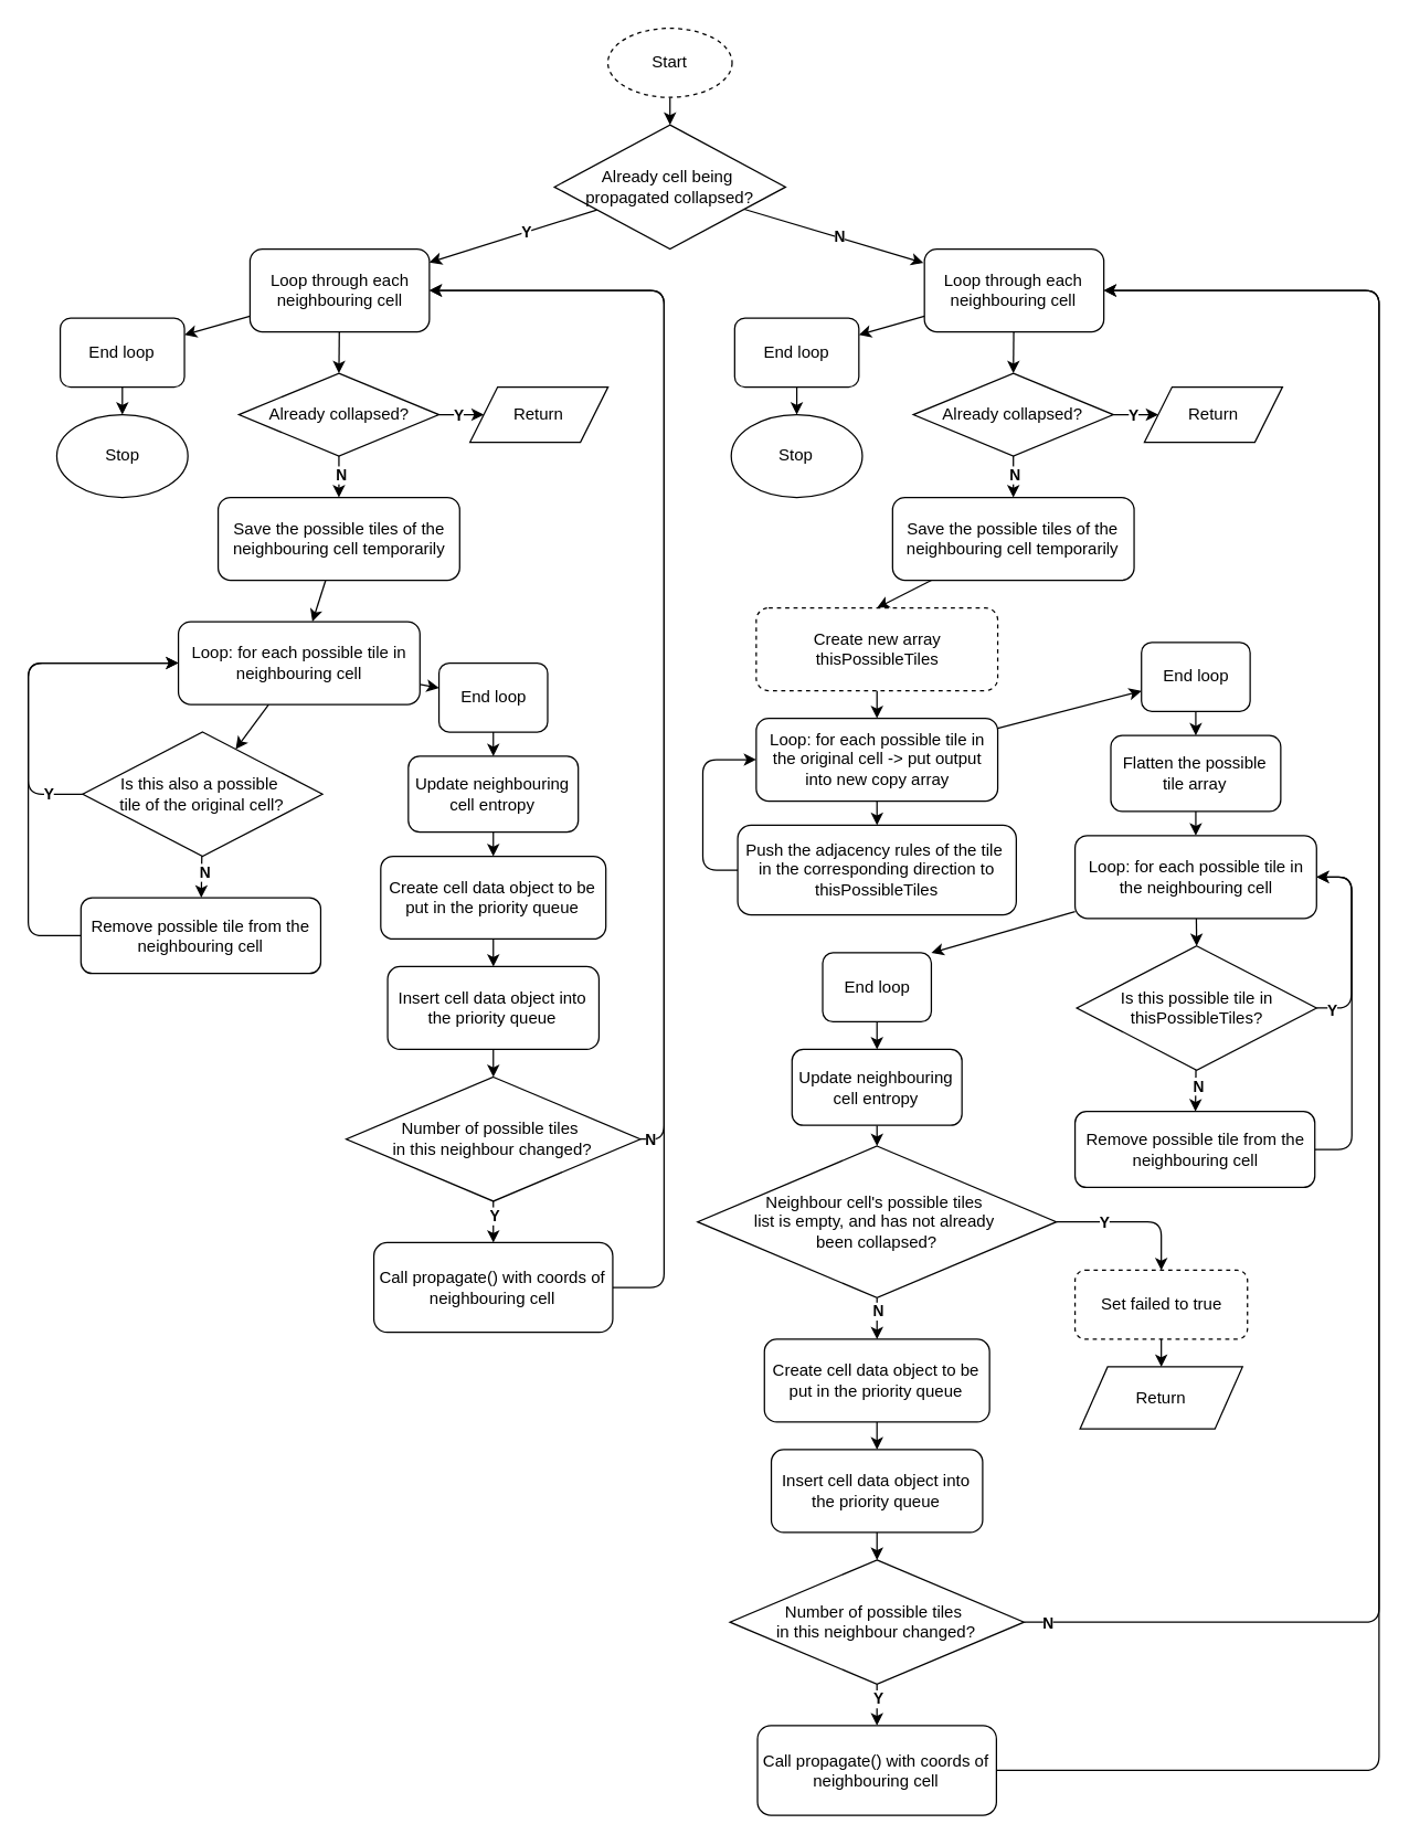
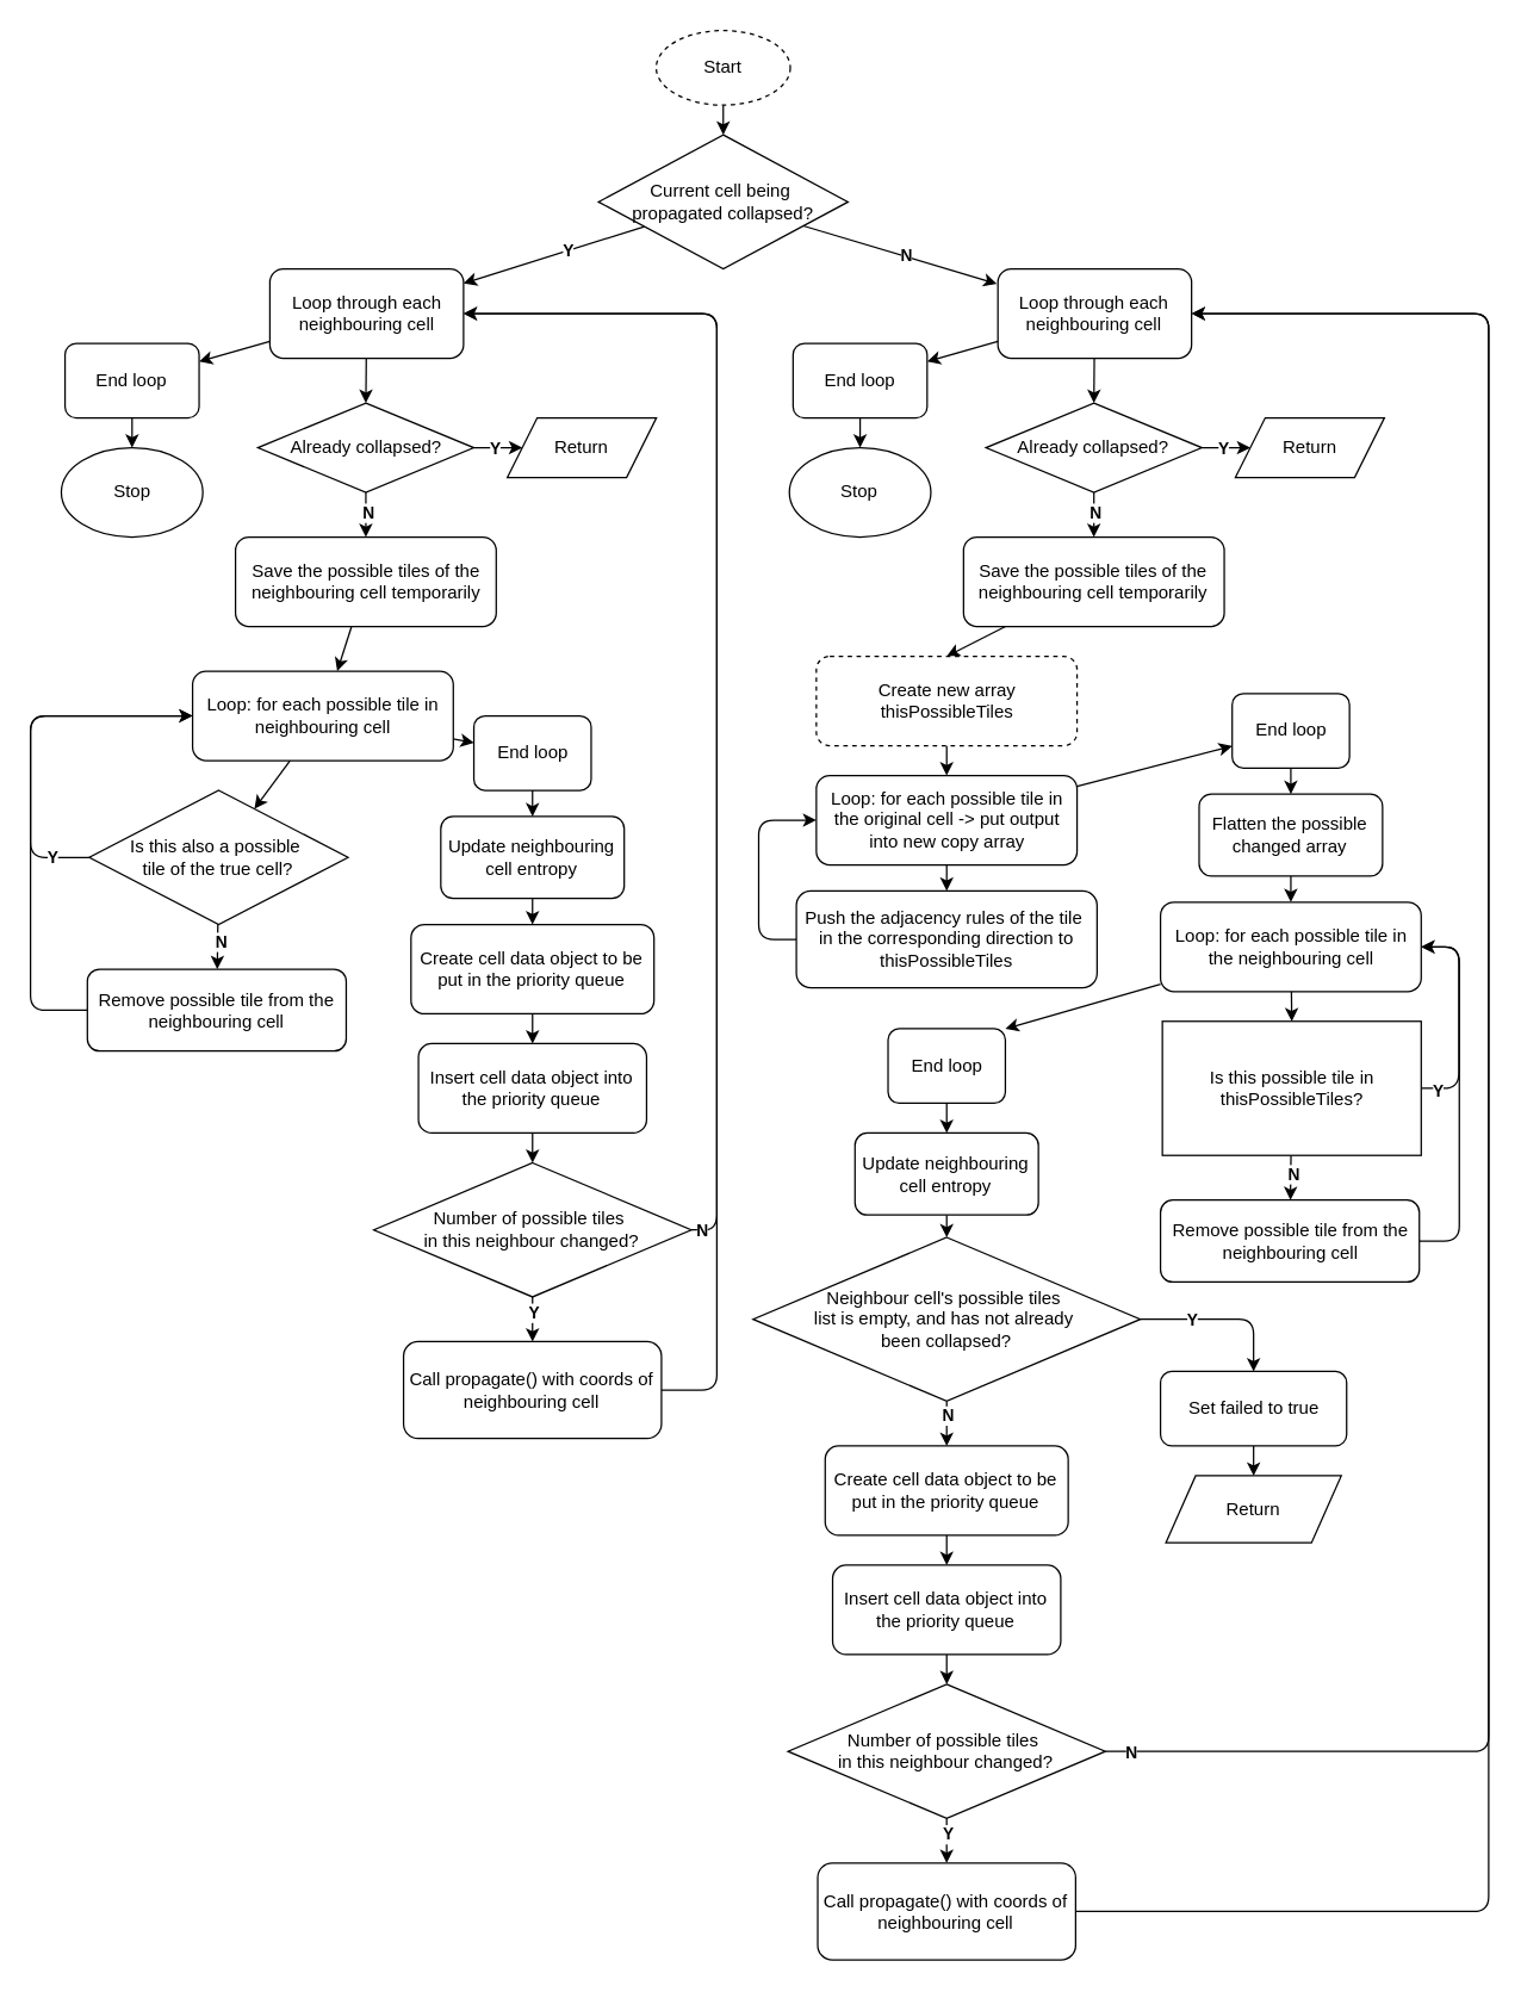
- <mxCell id="6" value="Already cell being&amp;nbsp;&lt;div&gt;propagated collapsed?&lt;/div&gt;" style="rhombus;whiteSpace=wrap;html=1;" vertex="1" parent="1"><mxGeometry x="401.25" y="90" width="167.5" height="90" as="geometry" /></mxCell>
+ <mxCell id="6" value="Current cell being&amp;nbsp;&lt;div&gt;propagated collapsed?&lt;/div&gt;" style="rhombus;whiteSpace=wrap;html=1;" vertex="1" parent="1"><mxGeometry x="401.25" y="90" width="167.5" height="90" as="geometry" /></mxCell>
- <mxCell id="68" value="Flatten the possible tile array" style="whiteSpace=wrap;html=1;rounded=1;" vertex="1" parent="1"><mxGeometry x="804.45" y="532.5" width="123.12" height="55" as="geometry" /></mxCell>
+ <mxCell id="68" value="Flatten the possible changed array" style="whiteSpace=wrap;html=1;rounded=1;" vertex="1" parent="1"><mxGeometry x="804.45" y="532.5" width="123.12" height="55" as="geometry" /></mxCell>
- <mxCell id="30" value="Is this also a possible&amp;nbsp;&lt;div&gt;tile of the original cell?&lt;/div&gt;" style="rhombus;whiteSpace=wrap;html=1;rounded=0;" vertex="1" parent="1"><mxGeometry x="59.42" y="530" width="173.75" height="90" as="geometry" /></mxCell>
+ <mxCell id="30" value="Is this also a possible&amp;nbsp;&lt;div&gt;tile of the true cell?&lt;/div&gt;" style="rhombus;whiteSpace=wrap;html=1;rounded=0;" vertex="1" parent="1"><mxGeometry x="59.42" y="530" width="173.75" height="90" as="geometry" /></mxCell>
- <mxCell id="80" value="Is this possible tile in thisPossibleTiles?" style="rhombus;whiteSpace=wrap;html=1;rounded=0;" vertex="1" parent="1"><mxGeometry x="779.78" y="685" width="173.75" height="90" as="geometry" /></mxCell>
+ <mxCell id="80" value="Is this possible tile in thisPossibleTiles?" style="whiteSpace=wrap;html=1;rounded=0;" vertex="1" parent="1"><mxGeometry x="779.78" y="685" width="173.75" height="90" as="geometry" /></mxCell>
- <mxCell id="93" value="Set failed to true" style="whiteSpace=wrap;html=1;rounded=1;dashed=1;" vertex="1" parent="1"><mxGeometry x="778.52" y="920" width="124.95" height="50" as="geometry" /></mxCell>
+ <mxCell id="93" value="Set failed to true" style="whiteSpace=wrap;html=1;rounded=1;" vertex="1" parent="1"><mxGeometry x="778.52" y="920" width="124.95" height="50" as="geometry" /></mxCell>
